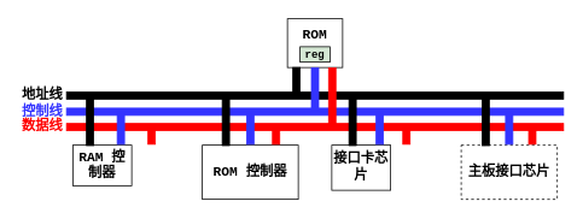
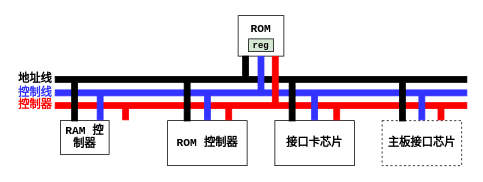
- <mxCell id="27" value="&lt;b&gt;&lt;font face=&quot;Courier New&quot; style=&quot;font-size: 15px&quot; color=&quot;#ff0000&quot;&gt;数据线&lt;/font&gt;&lt;/b&gt;" style="text;html=1;strokeColor=none;fillColor=none;align=center;verticalAlign=middle;whiteSpace=wrap;rounded=0;" parent="1" vertex="1"><mxGeometry x="20" y="130" width="53" height="20" as="geometry" /></mxCell>
+ <mxCell id="27" value="&lt;b&gt;&lt;font face=&quot;Courier New&quot; style=&quot;font-size: 15px&quot; color=&quot;#ff0000&quot;&gt;控制器&lt;/font&gt;&lt;/b&gt;" style="text;html=1;strokeColor=none;fillColor=none;align=center;verticalAlign=middle;whiteSpace=wrap;rounded=0;" parent="1" vertex="1"><mxGeometry x="20" y="130" width="53" height="20" as="geometry" /></mxCell>
- <mxCell id="5" value="&lt;font face=&quot;courier new&quot;&gt;&lt;span style=&quot;font-size: 15px&quot;&gt;&lt;b&gt;接口卡芯片&lt;/b&gt;&lt;/span&gt;&lt;/font&gt;" style="rounded=0;whiteSpace=wrap;html=1;" parent="1" vertex="1"><mxGeometry x="366" y="160" width="65" height="50" as="geometry" /></mxCell>
+ <mxCell id="5" value="&lt;font face=&quot;courier new&quot;&gt;&lt;span style=&quot;font-size: 15px&quot;&gt;&lt;b&gt;接口卡芯片&lt;/b&gt;&lt;/span&gt;&lt;/font&gt;" style="rounded=0;whiteSpace=wrap;html=1;" parent="1" vertex="1"><mxGeometry x="366" y="160" width="106" height="60" as="geometry" /></mxCell>
